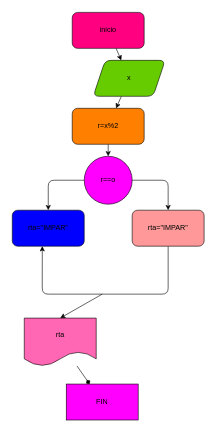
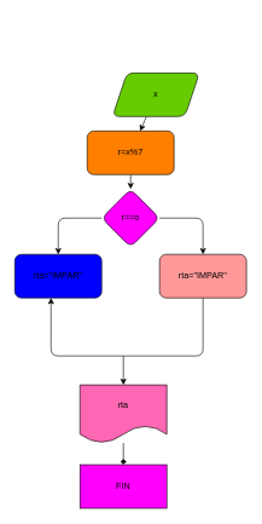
- <mxCell id="3" value="inicio" style="rounded=1;whiteSpace=wrap;html=1;fillColor=#FF0080;" vertex="1" parent="1"><mxGeometry x="120" y="20" width="120" height="60" as="geometry" /></mxCell>
- <mxCell id="2" value="" style="edgeStyle=none;html=1;" edge="1" parent="1" source="3" target="5"><mxGeometry relative="1" as="geometry" /></mxCell>
- <mxCell id="7" value="r=x%2" style="whiteSpace=wrap;html=1;rounded=1;fillColor=#FF8000;" vertex="1" parent="1"><mxGeometry x="120" y="180" width="120" height="60" as="geometry" /></mxCell>
+ <mxCell id="7" value="r=x%7" style="whiteSpace=wrap;html=1;rounded=1;fillColor=#FF8000;" vertex="1" parent="1"><mxGeometry x="120" y="180" width="120" height="60" as="geometry" /></mxCell>
- <mxCell id="10" value="r==o" style="ellipse;whiteSpace=wrap;html=1;fillColor=#FF00FF;" vertex="1" parent="1"><mxGeometry x="140" y="260" width="80" height="80" as="geometry" /></mxCell>
+ <mxCell id="10" value="r==o" style="rhombus;whiteSpace=wrap;html=1;rounded=1;fillColor=#FF00FF;" vertex="1" parent="1"><mxGeometry x="140" y="260" width="80" height="80" as="geometry" /></mxCell>
- <mxCell id="15" value="rta" style="shape=document;whiteSpace=wrap;html=1;boundedLbl=1;fillColor=#FF66B3;" vertex="1" parent="1"><mxGeometry x="40" y="530" width="120" height="80" as="geometry" /></mxCell>
+ <mxCell id="15" value="rta" style="shape=document;whiteSpace=wrap;html=1;boundedLbl=1;fillColor=#FF66B3;" vertex="1" parent="1"><mxGeometry x="110" y="530" width="120" height="80" as="geometry" /></mxCell>
